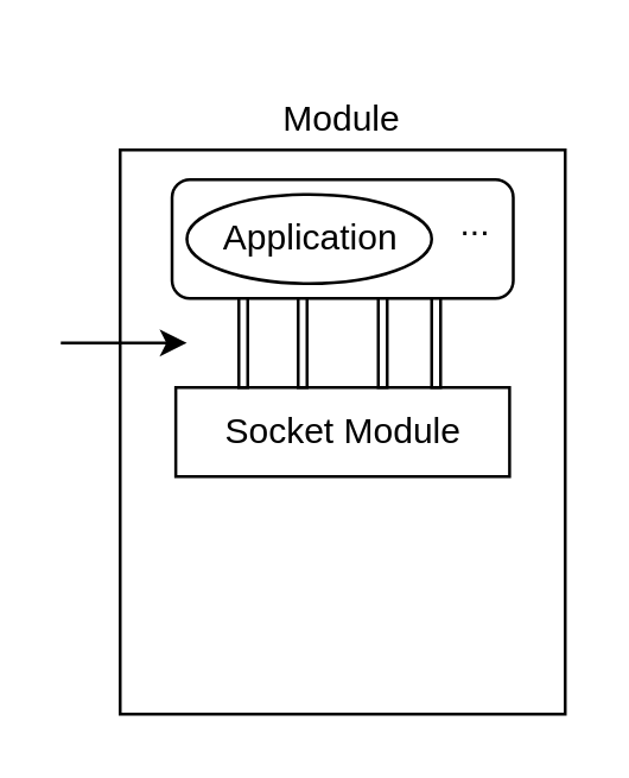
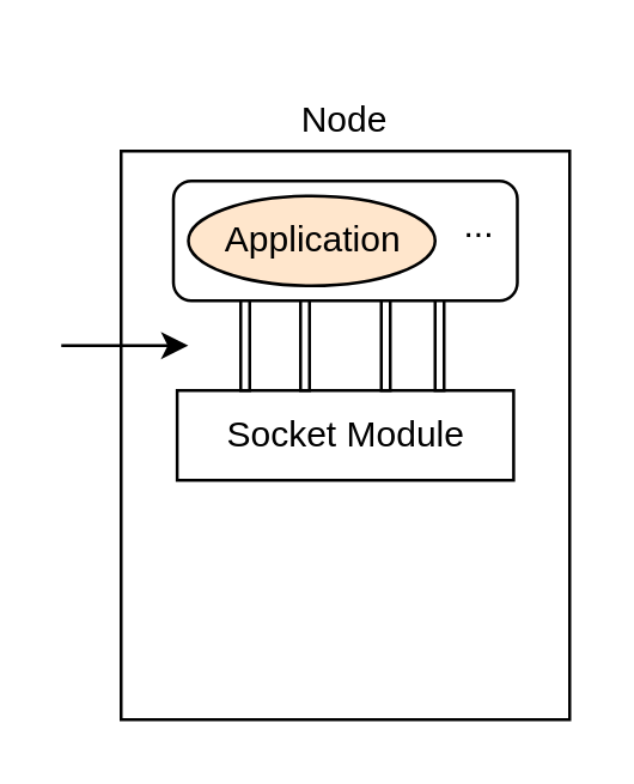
- <mxCell id="3" value="&lt;font style=&quot;font-size: 12px&quot;&gt;Module&lt;/font&gt;" style="text;html=1;strokeColor=none;fillColor=none;align=center;verticalAlign=middle;whiteSpace=wrap;rounded=0;" vertex="1" parent="1"><mxGeometry x="85" y="20" width="60" height="40" as="geometry" /></mxCell>
+ <mxCell id="3" value="&lt;font style=&quot;font-size: 12px&quot;&gt;Node&lt;/font&gt;" style="text;html=1;strokeColor=none;fillColor=none;align=center;verticalAlign=middle;whiteSpace=wrap;rounded=0;" vertex="1" parent="1"><mxGeometry x="85" y="20" width="60" height="40" as="geometry" /></mxCell>
- <mxCell id="5" value="Application" style="ellipse;whiteSpace=wrap;html=1;fontSize=12;" vertex="1" parent="1"><mxGeometry x="62.5" y="65" width="82.5" height="30" as="geometry" /></mxCell>
+ <mxCell id="5" value="Application" style="ellipse;whiteSpace=wrap;html=1;fontSize=12;fillColor=#ffe6cc;" vertex="1" parent="1"><mxGeometry x="62.5" y="65" width="82.5" height="30" as="geometry" /></mxCell>
